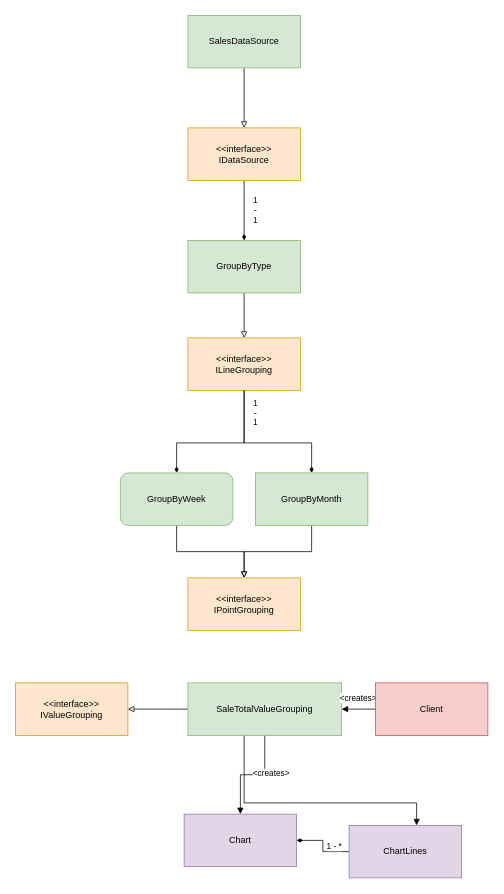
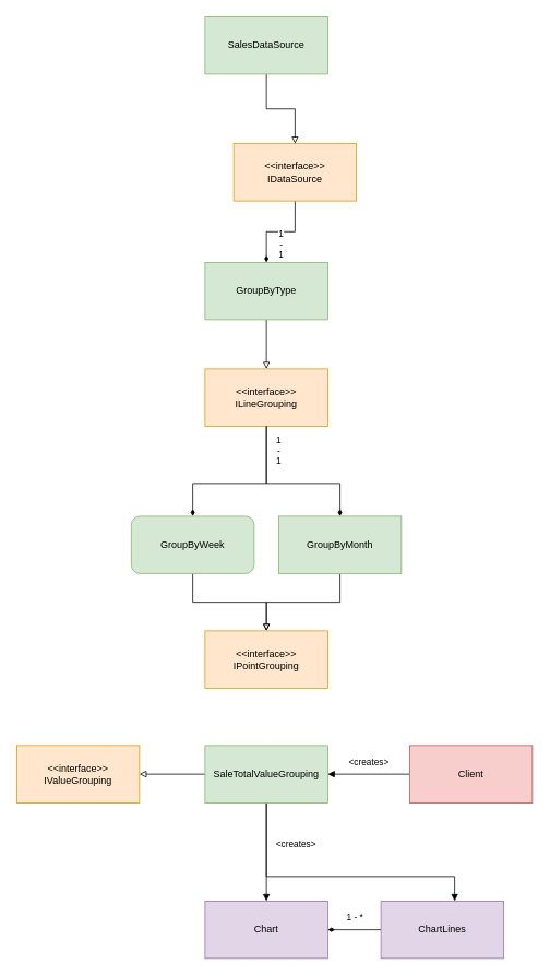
- <mxCell id="24" value="&amp;lt;&amp;lt;interface&amp;gt;&amp;gt;&lt;br&gt;IDataSource" style="rounded=0;whiteSpace=wrap;html=1;fillColor=#ffe6cc;strokeColor=#d79b00;" vertex="1" parent="1"><mxGeometry x="250" y="170" width="150" height="70" as="geometry" /></mxCell>
+ <mxCell id="24" value="&amp;lt;&amp;lt;interface&amp;gt;&amp;gt;&lt;br&gt;IDataSource" style="rounded=0;whiteSpace=wrap;html=1;fillColor=#ffe6cc;strokeColor=#d79b00;" vertex="1" parent="1"><mxGeometry x="285" y="175" width="150" height="70" as="geometry" /></mxCell>
- <mxCell id="17" value="SaleTotalValueGrouping" style="rounded=0;whiteSpace=wrap;html=1;fillColor=#d5e8d4;strokeColor=#82b366;" vertex="1" parent="1"><mxGeometry x="250" y="910" width="205" height="70" as="geometry" /></mxCell>
+ <mxCell id="17" value="SaleTotalValueGrouping" style="rounded=0;whiteSpace=wrap;html=1;fillColor=#d5e8d4;strokeColor=#82b366;" vertex="1" parent="1"><mxGeometry x="250" y="910" width="150" height="70" as="geometry" /></mxCell>
- <mxCell id="19" value="Chart" style="rounded=0;whiteSpace=wrap;html=1;fillColor=#e1d5e7;strokeColor=#9673a6;" vertex="1" parent="1"><mxGeometry x="245" y="1085" width="150" height="70" as="geometry" /></mxCell>
+ <mxCell id="19" value="Chart" style="rounded=0;whiteSpace=wrap;html=1;fillColor=#e1d5e7;strokeColor=#9673a6;" vertex="1" parent="1"><mxGeometry x="250" y="1100" width="150" height="70" as="geometry" /></mxCell>
